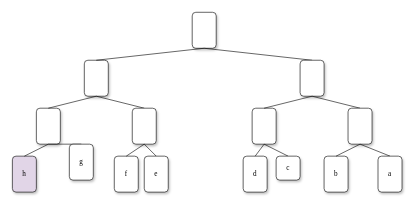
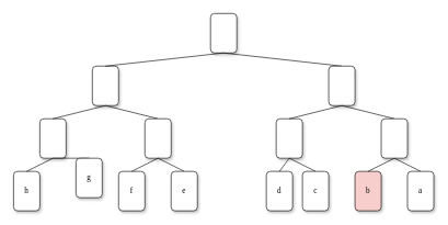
- <mxCell id="26" value="c" style="whiteSpace=wrap;html=1;rounded=1;shadow=1;labelBackgroundColor=none;strokeWidth=1;fontFamily=Verdana;fontSize=12;align=center;" vertex="1" parent="1"><mxGeometry x="460" y="260" width="40" height="40" as="geometry" /></mxCell>
+ <mxCell id="26" value="c" style="whiteSpace=wrap;html=1;rounded=1;shadow=1;labelBackgroundColor=none;strokeWidth=1;fontFamily=Verdana;fontSize=12;align=center;" vertex="1" parent="1"><mxGeometry x="460" y="260" width="40" height="60" as="geometry" /></mxCell>
- <mxCell id="11" value="h" style="whiteSpace=wrap;html=1;rounded=1;shadow=1;labelBackgroundColor=none;strokeWidth=1;fontFamily=Verdana;fontSize=12;align=center;fillColor=#e1d5e7;" vertex="1" parent="1"><mxGeometry x="20" y="260" width="40" height="60" as="geometry" /></mxCell>
+ <mxCell id="11" value="h" style="whiteSpace=wrap;html=1;rounded=1;shadow=1;labelBackgroundColor=none;strokeWidth=1;fontFamily=Verdana;fontSize=12;align=center;" vertex="1" parent="1"><mxGeometry x="20" y="260" width="40" height="60" as="geometry" /></mxCell>
- <mxCell id="15" value="f" style="whiteSpace=wrap;html=1;rounded=1;shadow=1;labelBackgroundColor=none;strokeWidth=1;fontFamily=Verdana;fontSize=12;align=center;" vertex="1" parent="1"><mxGeometry x="190" y="260" width="40" height="60" as="geometry" /></mxCell>
+ <mxCell id="15" value="f" style="whiteSpace=wrap;html=1;rounded=1;shadow=1;labelBackgroundColor=none;strokeWidth=1;fontFamily=Verdana;fontSize=12;align=center;" vertex="1" parent="1"><mxGeometry x="180" y="260" width="40" height="60" as="geometry" /></mxCell>
- <mxCell id="18" value="e" style="whiteSpace=wrap;html=1;rounded=1;shadow=1;labelBackgroundColor=none;strokeWidth=1;fontFamily=Verdana;fontSize=12;align=center;" vertex="1" parent="1"><mxGeometry x="240" y="260" width="40" height="60" as="geometry" /></mxCell>
+ <mxCell id="18" value="e" style="whiteSpace=wrap;html=1;rounded=1;shadow=1;labelBackgroundColor=none;strokeWidth=1;fontFamily=Verdana;fontSize=12;align=center;" vertex="1" parent="1"><mxGeometry x="260" y="260" width="40" height="60" as="geometry" /></mxCell>
- <mxCell id="27" value="b" style="whiteSpace=wrap;html=1;rounded=1;shadow=1;labelBackgroundColor=none;strokeWidth=1;fontFamily=Verdana;fontSize=12;align=center;" vertex="1" parent="1"><mxGeometry x="540" y="260" width="40" height="60" as="geometry" /></mxCell>
+ <mxCell id="27" value="b" style="whiteSpace=wrap;html=1;rounded=1;shadow=1;labelBackgroundColor=none;strokeWidth=1;fontFamily=Verdana;fontSize=12;align=center;fillColor=#f8cecc;" vertex="1" parent="1"><mxGeometry x="540" y="260" width="40" height="60" as="geometry" /></mxCell>
- <mxCell id="30" value="a" style="whiteSpace=wrap;html=1;rounded=1;shadow=1;labelBackgroundColor=none;strokeWidth=1;fontFamily=Verdana;fontSize=12;align=center;" vertex="1" parent="1"><mxGeometry x="630" y="260" width="40" height="60" as="geometry" /></mxCell>
+ <mxCell id="30" value="a" style="whiteSpace=wrap;html=1;rounded=1;shadow=1;labelBackgroundColor=none;strokeWidth=1;fontFamily=Verdana;fontSize=12;align=center;" vertex="1" parent="1"><mxGeometry x="620" y="260" width="40" height="60" as="geometry" /></mxCell>
